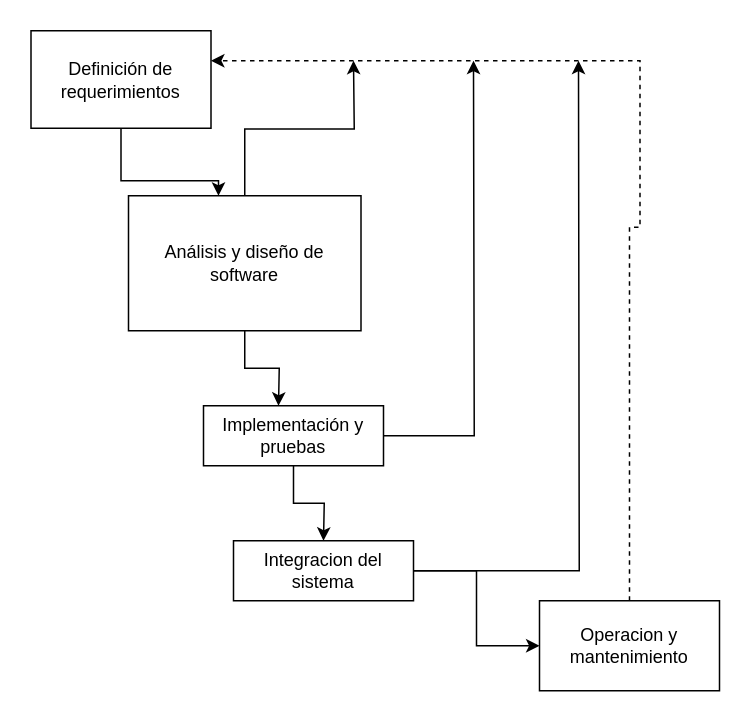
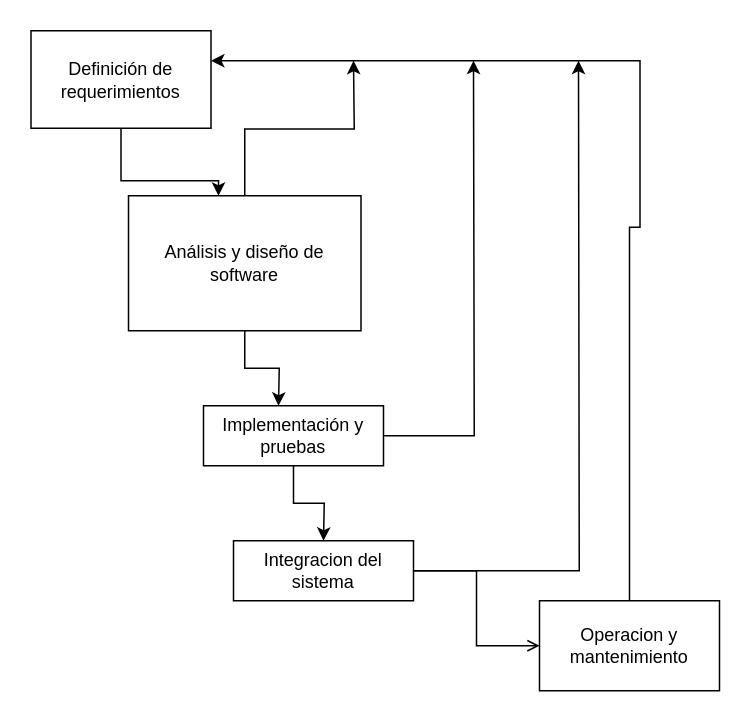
- <mxCell id="13" style="edgeStyle=orthogonalEdgeStyle;rounded=0;orthogonalLoop=1;jettySize=auto;html=1;dashed=1;" edge="1" parent="1" source="14" target="3"><mxGeometry relative="1" as="geometry"><mxPoint x="85" y="0" as="targetPoint" /><Array as="points"><mxPoint x="419" y="151" /><mxPoint x="426" y="151" /><mxPoint x="426" y="40" /></Array></mxGeometry></mxCell>
+ <mxCell id="13" style="edgeStyle=orthogonalEdgeStyle;rounded=0;orthogonalLoop=1;jettySize=auto;html=1;" edge="1" parent="1" source="14" target="3"><mxGeometry relative="1" as="geometry"><mxPoint x="85" y="0" as="targetPoint" /><Array as="points"><mxPoint x="419" y="151" /><mxPoint x="426" y="151" /><mxPoint x="426" y="40" /></Array></mxGeometry></mxCell>
- <mxCell id="10" value="" style="edgeStyle=orthogonalEdgeStyle;rounded=0;orthogonalLoop=1;jettySize=auto;html=1;" edge="1" parent="1" source="12" target="14"><mxGeometry relative="1" as="geometry" /></mxCell>
+ <mxCell id="10" value="" style="edgeStyle=orthogonalEdgeStyle;rounded=0;orthogonalLoop=1;jettySize=auto;html=1;endArrow=open;" edge="1" parent="1" source="12" target="14"><mxGeometry relative="1" as="geometry" /></mxCell>
